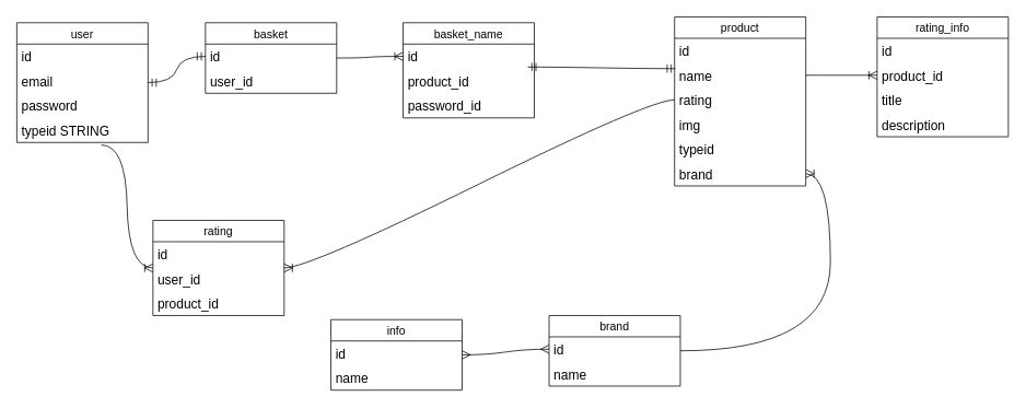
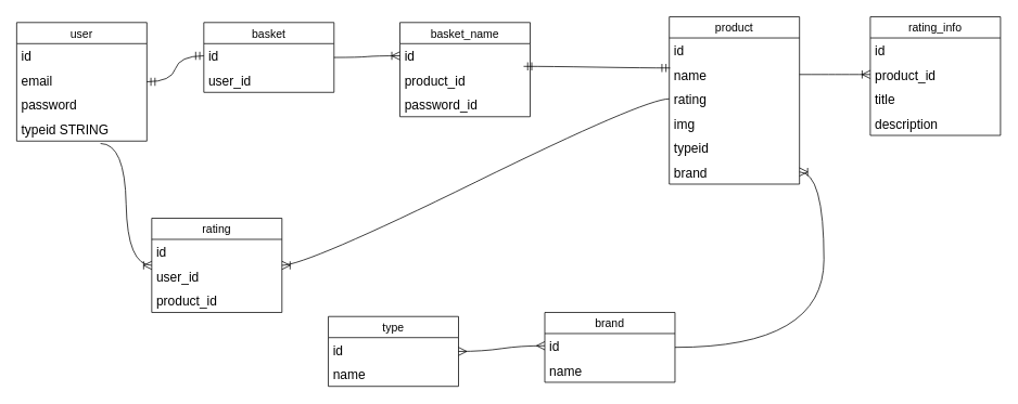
- <mxCell id="18" value="info" style="swimlane;fontStyle=0;childLayout=stackLayout;horizontal=1;startSize=26;horizontalStack=0;resizeParent=1;resizeParentMax=0;resizeLast=0;collapsible=1;marginBottom=0;align=center;fontSize=14;" vertex="1" parent="1"><mxGeometry x="403" y="389" width="160" height="86" as="geometry" /></mxCell>
+ <mxCell id="18" value="type" style="swimlane;fontStyle=0;childLayout=stackLayout;horizontal=1;startSize=26;horizontalStack=0;resizeParent=1;resizeParentMax=0;resizeLast=0;collapsible=1;marginBottom=0;align=center;fontSize=14;" vertex="1" parent="1"><mxGeometry x="403" y="389" width="160" height="86" as="geometry" /></mxCell>
